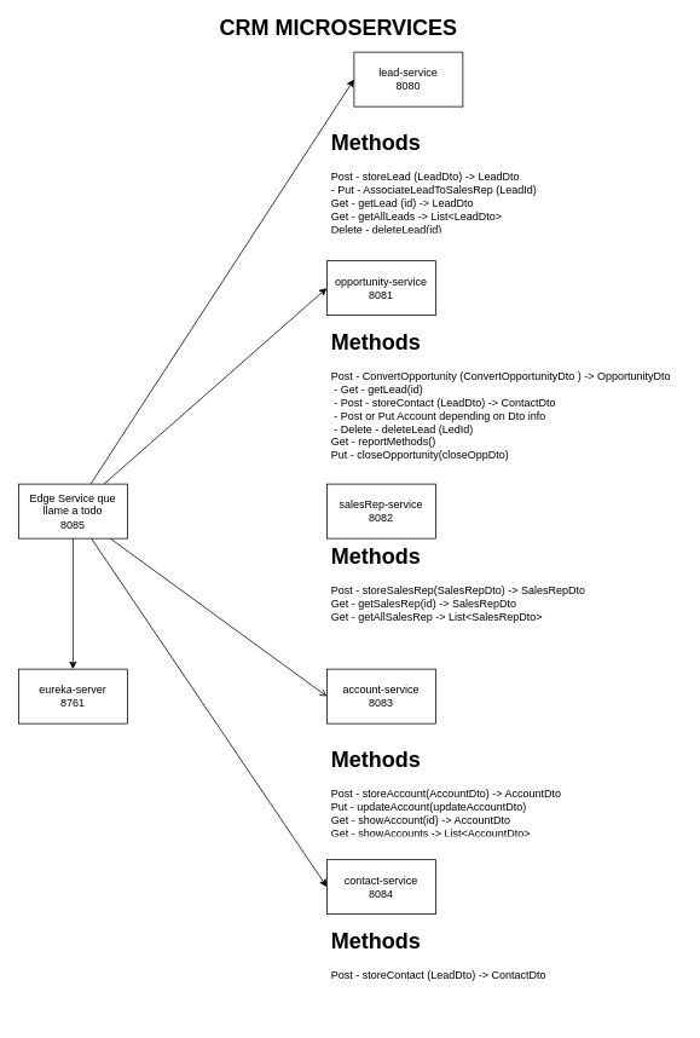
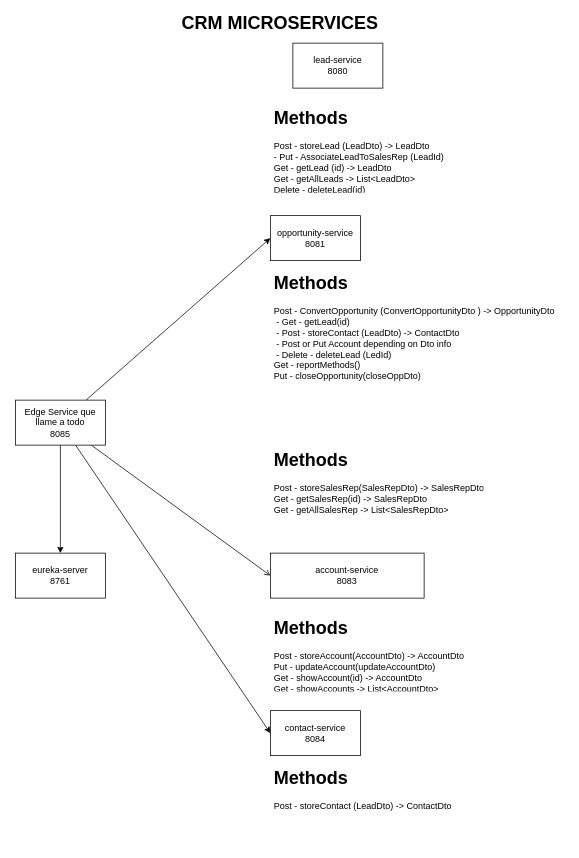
- <mxCell id="3" style="edgeStyle=none;rounded=0;orthogonalLoop=1;jettySize=auto;html=1;entryX=0;entryY=0.5;entryDx=0;entryDy=0;startArrow=none;startFill=0;endArrow=classic;endFill=1;" edge="1" parent="1" source="8" target="9"><mxGeometry relative="1" as="geometry" /></mxCell>
- <mxCell id="11" value="salesRep-service&lt;br&gt;8082" style="rounded=0;whiteSpace=wrap;html=1;" vertex="1" parent="1"><mxGeometry x="360" y="526" width="120" height="60" as="geometry" /></mxCell>
- <mxCell id="13" value="account-service&lt;br&gt;8083" style="rounded=0;whiteSpace=wrap;html=1;" vertex="1" parent="1"><mxGeometry x="360" y="730" width="120" height="60" as="geometry" /></mxCell>
+ <mxCell id="13" value="account-service&lt;br&gt;8083" style="rounded=0;whiteSpace=wrap;html=1;" vertex="1" parent="1"><mxGeometry x="360" y="730" width="205" height="60" as="geometry" /></mxCell>
